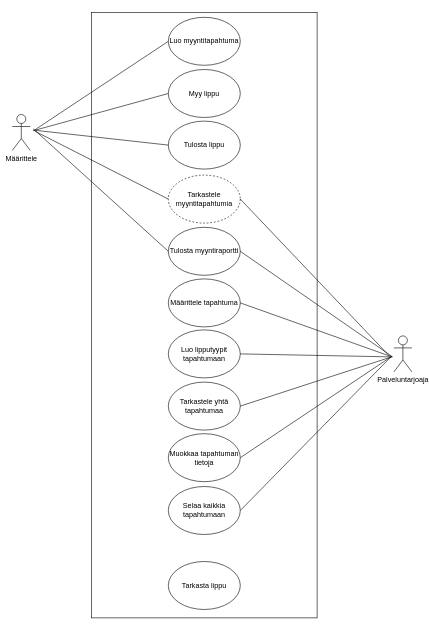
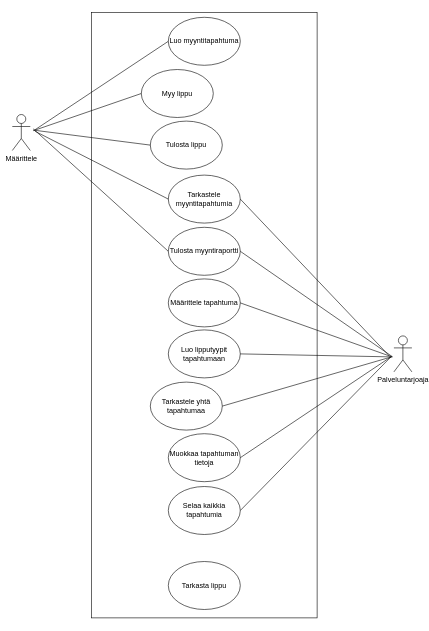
- <mxCell id="5" value="Myy lippu" style="ellipse;whiteSpace=wrap;html=1;" vertex="1" parent="1"><mxGeometry x="280" y="115" width="120" height="80" as="geometry" /></mxCell>
+ <mxCell id="5" value="Myy lippu" style="ellipse;whiteSpace=wrap;html=1;" vertex="1" parent="1"><mxGeometry x="235" y="115" width="120" height="80" as="geometry" /></mxCell>
- <mxCell id="11" value="Tulosta lippu" style="ellipse;whiteSpace=wrap;html=1;" vertex="1" parent="1"><mxGeometry x="280" y="201" width="120" height="80" as="geometry" /></mxCell>
+ <mxCell id="11" value="Tulosta lippu" style="ellipse;whiteSpace=wrap;html=1;" vertex="1" parent="1"><mxGeometry x="250" y="201" width="120" height="80" as="geometry" /></mxCell>
- <mxCell id="25" value="Tarkastele myyntitapahtumia" style="ellipse;whiteSpace=wrap;html=1;dashed=1;" vertex="1" parent="1"><mxGeometry x="280" y="291" width="120" height="80" as="geometry" /></mxCell>
+ <mxCell id="25" value="Tarkastele myyntitapahtumia" style="ellipse;whiteSpace=wrap;html=1;" vertex="1" parent="1"><mxGeometry x="280" y="291" width="120" height="80" as="geometry" /></mxCell>
- <mxCell id="14" value="Tarkastele yhtä tapahtumaa" style="ellipse;whiteSpace=wrap;html=1;" vertex="1" parent="1"><mxGeometry x="280" y="636" width="120" height="80" as="geometry" /></mxCell>
+ <mxCell id="14" value="Tarkastele yhtä tapahtumaa" style="ellipse;whiteSpace=wrap;html=1;" vertex="1" parent="1"><mxGeometry x="250" y="636" width="120" height="80" as="geometry" /></mxCell>
- <mxCell id="13" value="Selaa kaikkia tapahtumaan" style="ellipse;whiteSpace=wrap;html=1;" vertex="1" parent="1"><mxGeometry x="280" y="810" width="120" height="80" as="geometry" /></mxCell>
+ <mxCell id="13" value="Selaa kaikkia tapahtumia" style="ellipse;whiteSpace=wrap;html=1;" vertex="1" parent="1"><mxGeometry x="280" y="810" width="120" height="80" as="geometry" /></mxCell>
